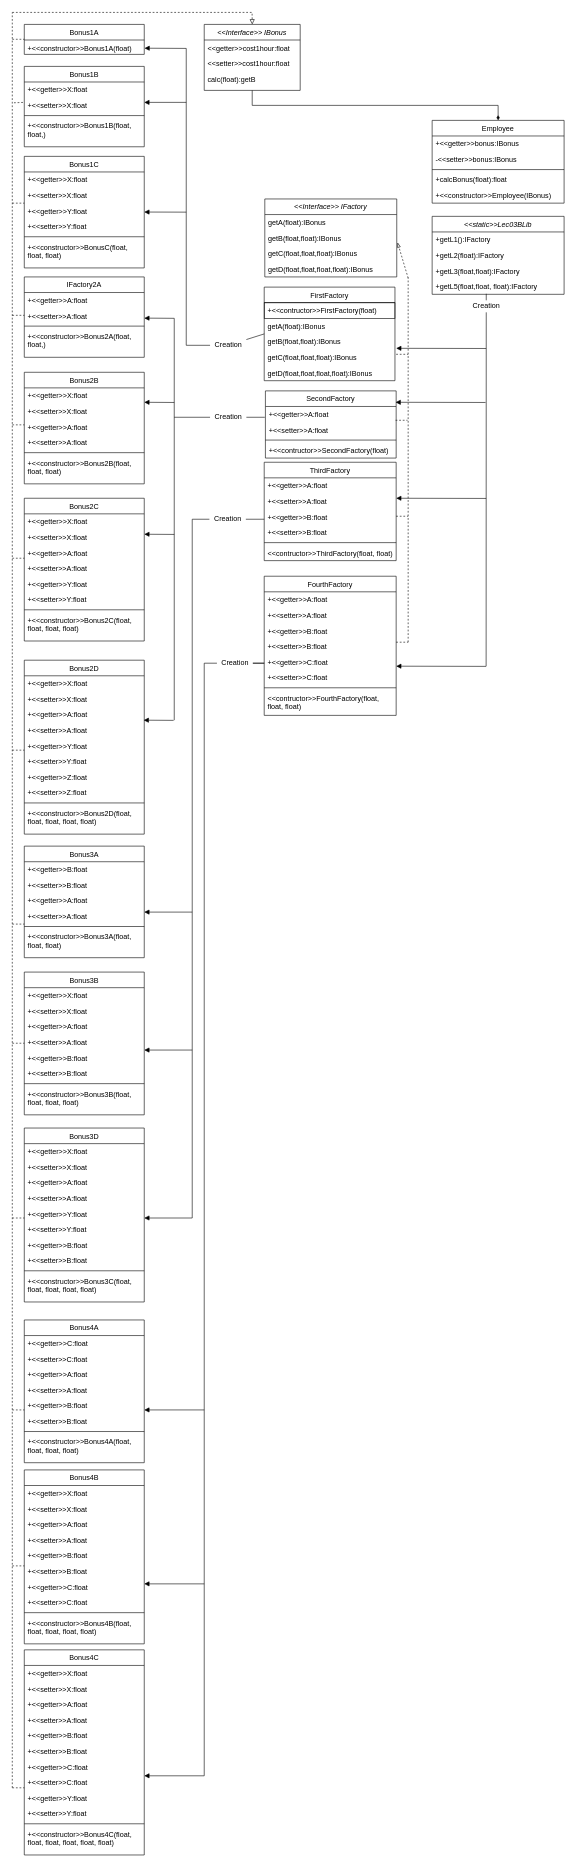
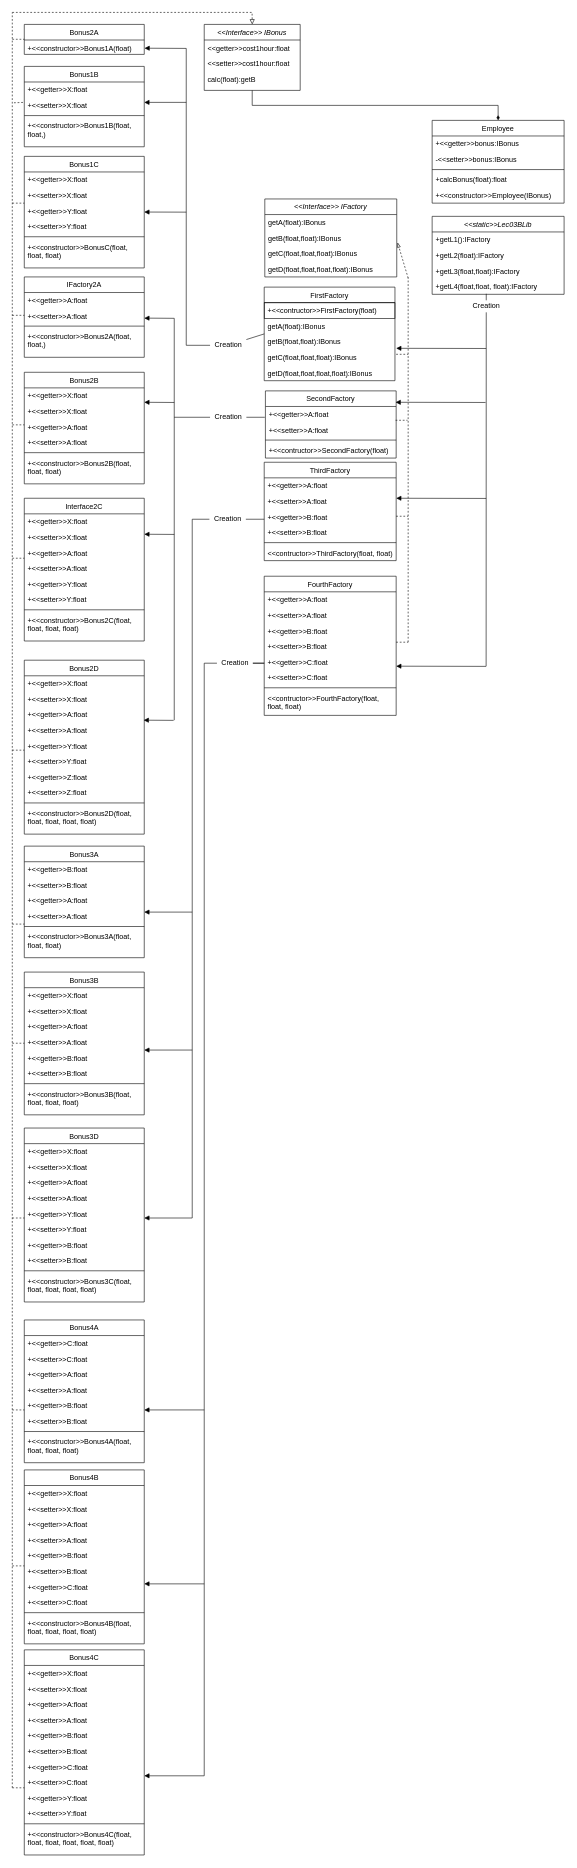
- <mxCell id="28" value="Bonus1A" style="swimlane;fontStyle=0;align=center;verticalAlign=top;childLayout=stackLayout;horizontal=1;startSize=26;horizontalStack=0;resizeParent=1;resizeParentMax=0;resizeLast=0;collapsible=1;marginBottom=0;" parent="1" vertex="1"><mxGeometry x="40" y="40" width="200" height="50" as="geometry" /></mxCell>
+ <mxCell id="28" value="Bonus2A" style="swimlane;fontStyle=0;align=center;verticalAlign=top;childLayout=stackLayout;horizontal=1;startSize=26;horizontalStack=0;resizeParent=1;resizeParentMax=0;resizeLast=0;collapsible=1;marginBottom=0;" parent="1" vertex="1"><mxGeometry x="40" y="40" width="200" height="50" as="geometry" /></mxCell>
- <mxCell id="6" value="+getL5(float,float, float):IFactory" style="text;align=left;verticalAlign=top;spacingLeft=4;spacingRight=4;overflow=hidden;rotatable=0;points=[[0,0.5],[1,0.5]];portConstraint=eastwest;rounded=0;shadow=0;html=0;" parent="2" vertex="1"><mxGeometry y="104" width="220" height="26" as="geometry" /></mxCell>
+ <mxCell id="6" value="+getL4(float,float, float):IFactory" style="text;align=left;verticalAlign=top;spacingLeft=4;spacingRight=4;overflow=hidden;rotatable=0;points=[[0,0.5],[1,0.5]];portConstraint=eastwest;rounded=0;shadow=0;html=0;" parent="2" vertex="1"><mxGeometry y="104" width="220" height="26" as="geometry" /></mxCell>
- <mxCell id="76" value="Bonus2C" style="swimlane;fontStyle=0;align=center;verticalAlign=top;childLayout=stackLayout;horizontal=1;startSize=26;horizontalStack=0;resizeParent=1;resizeParentMax=0;resizeLast=0;collapsible=1;marginBottom=0;" parent="1" vertex="1"><mxGeometry x="40" y="830" width="200" height="238" as="geometry" /></mxCell>
+ <mxCell id="76" value="Interface2C" style="swimlane;fontStyle=0;align=center;verticalAlign=top;childLayout=stackLayout;horizontal=1;startSize=26;horizontalStack=0;resizeParent=1;resizeParentMax=0;resizeLast=0;collapsible=1;marginBottom=0;" parent="1" vertex="1"><mxGeometry x="40" y="830" width="200" height="238" as="geometry" /></mxCell>
